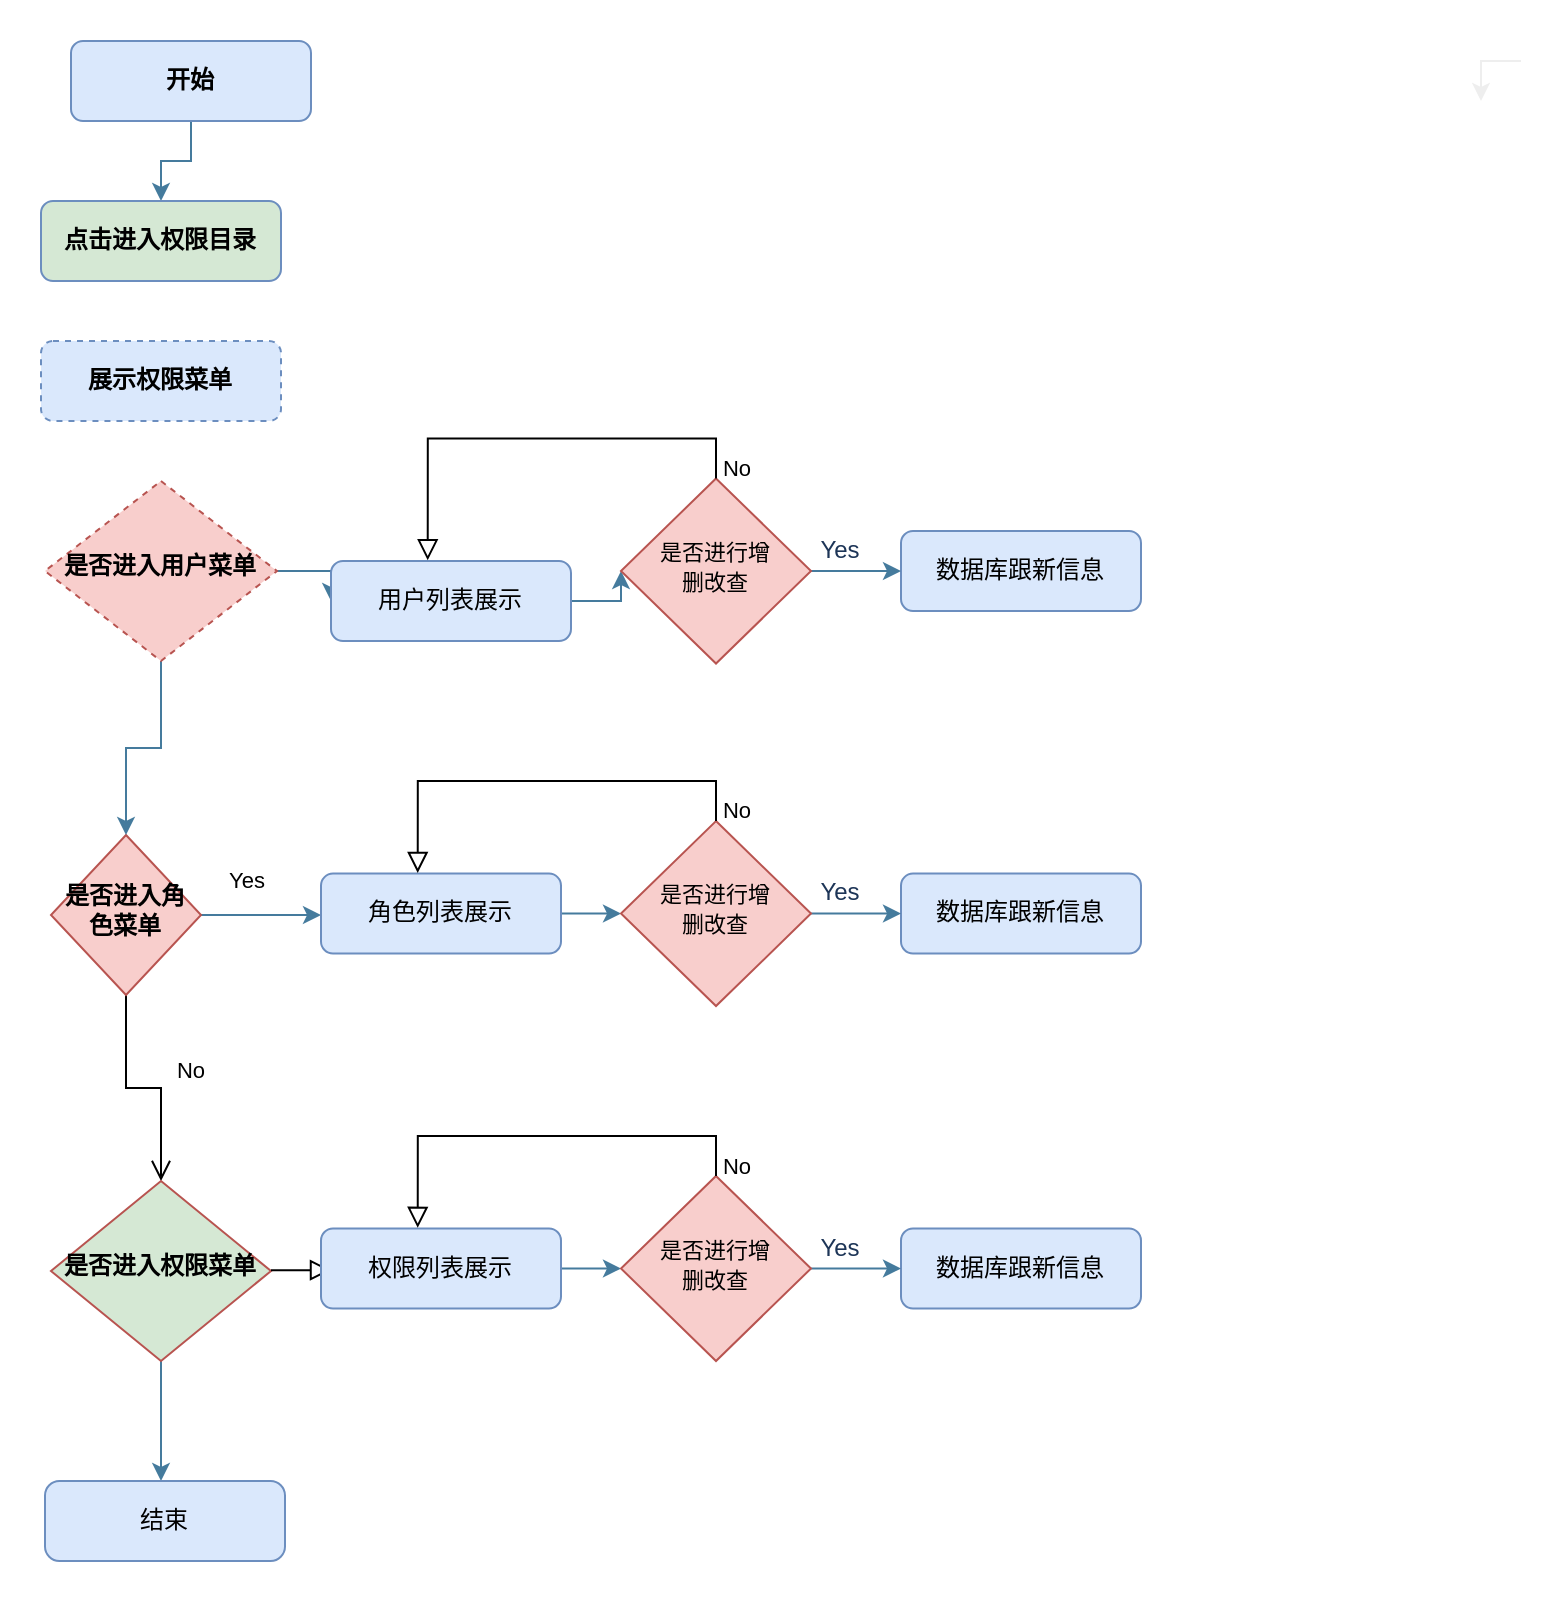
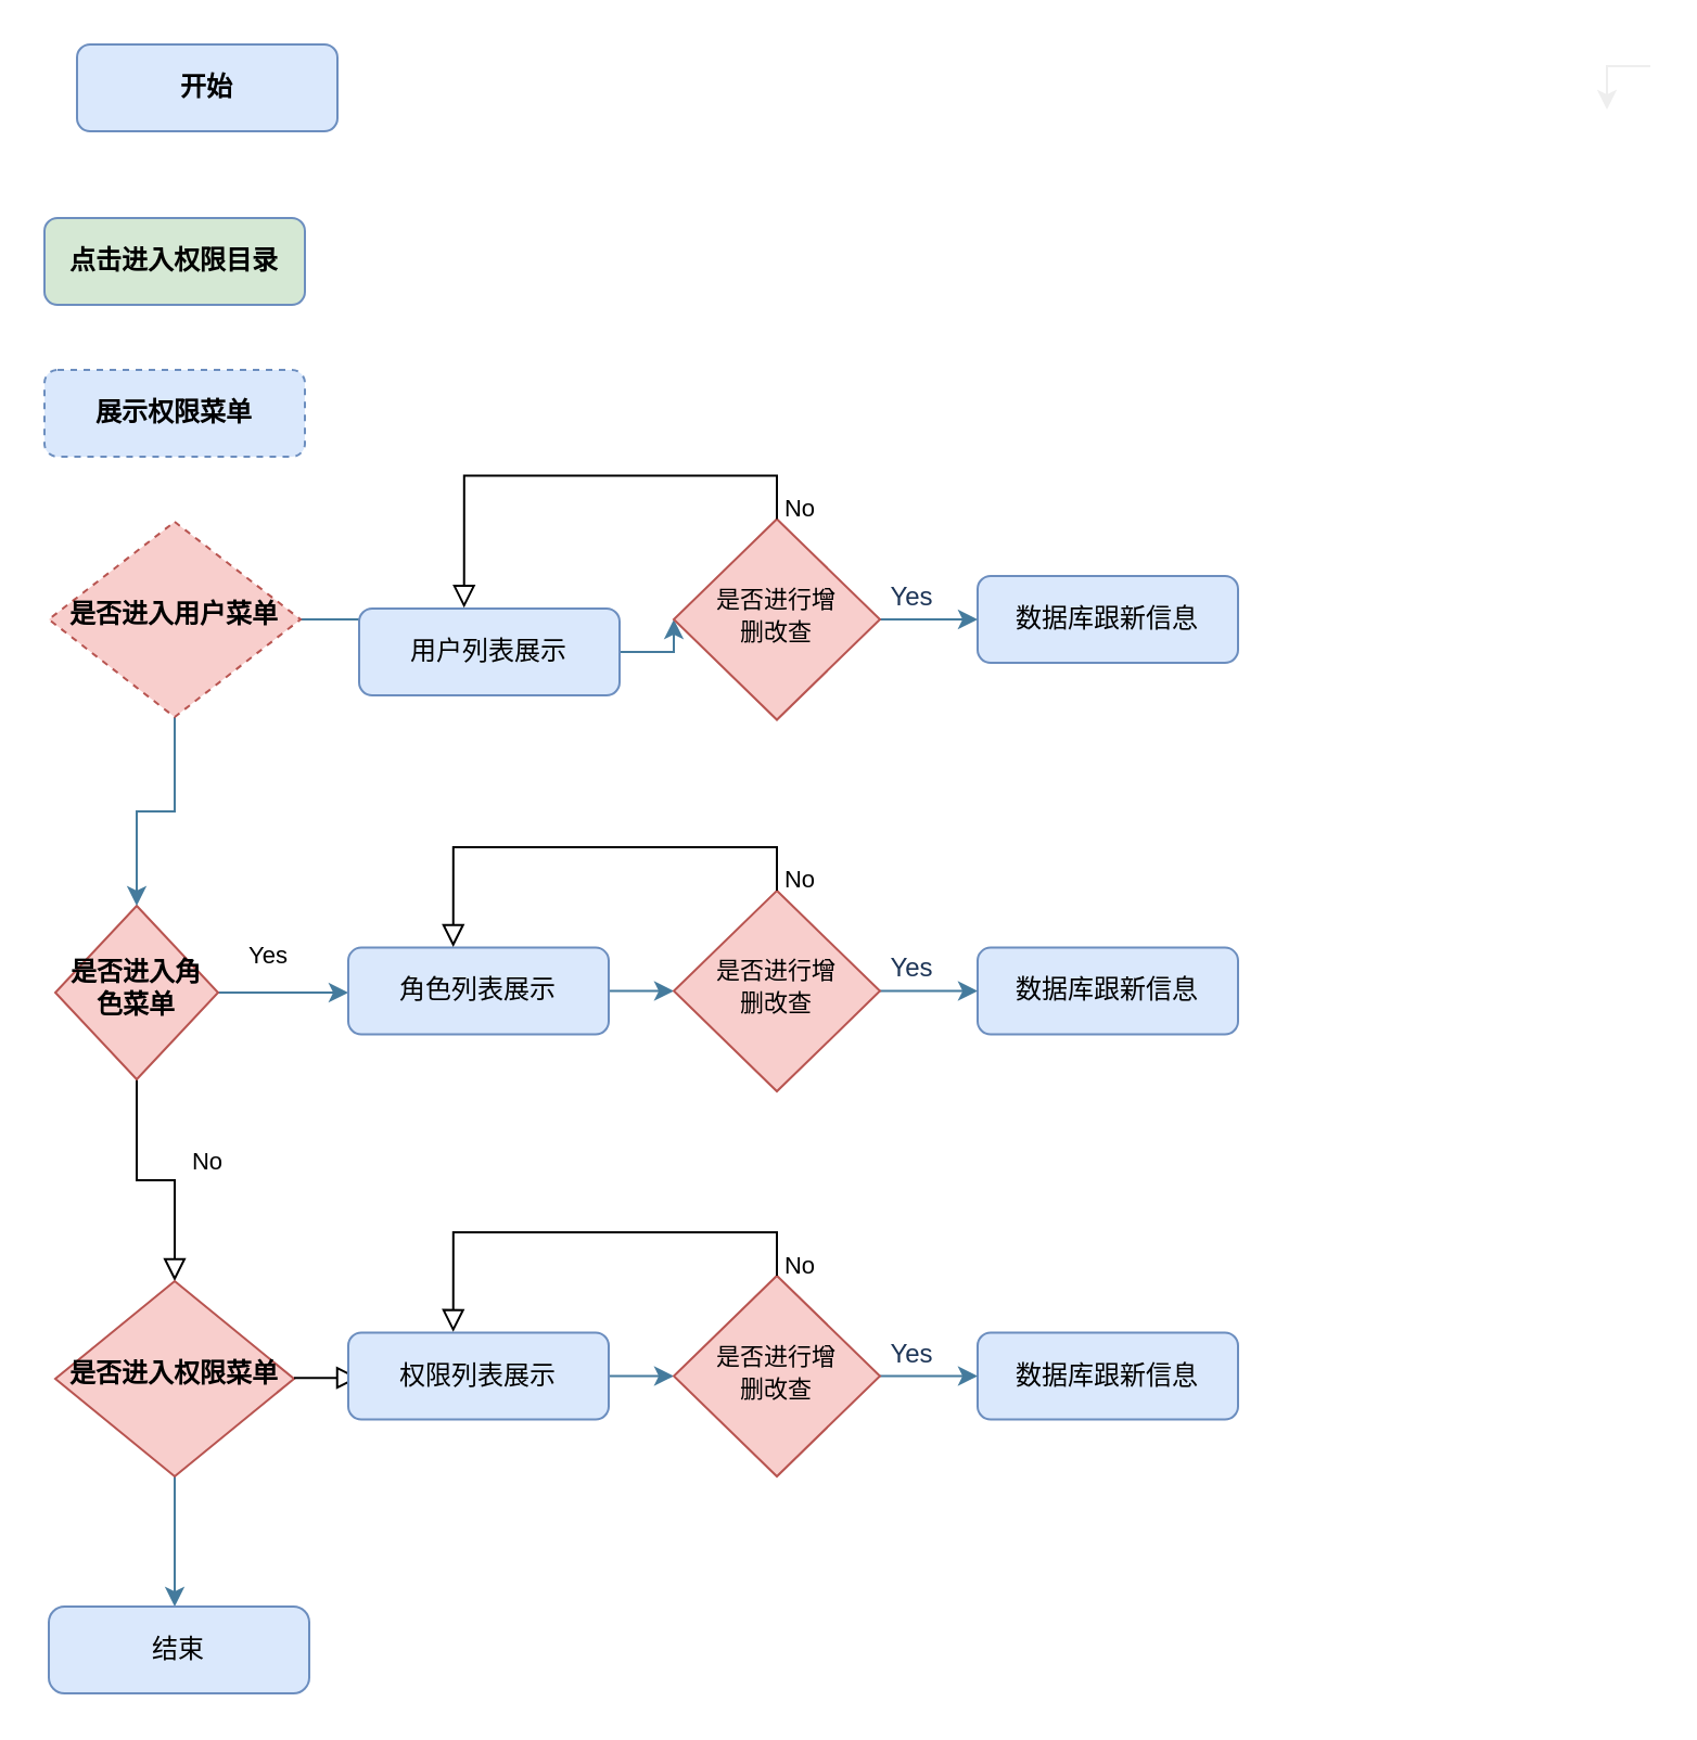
- <mxCell id="3" style="edgeStyle=orthogonalEdgeStyle;rounded=0;orthogonalLoop=1;jettySize=auto;html=1;exitX=0.5;exitY=1;exitDx=0;exitDy=0;strokeColor=#457B9D;fontColor=#1D3557;fillColor=#A8DADC;" edge="1" parent="1" source="4" target="8"><mxGeometry relative="1" as="geometry" /></mxCell>
- <mxCell id="11" style="edgeStyle=orthogonalEdgeStyle;rounded=0;orthogonalLoop=1;jettySize=auto;html=1;exitX=1;exitY=0.5;exitDx=0;exitDy=0;entryX=0;entryY=0.5;entryDx=0;entryDy=0;strokeColor=#457B9D;fontColor=#1D3557;fillColor=#A8DADC;" edge="1" parent="1" source="12" target="15"><mxGeometry relative="1" as="geometry" /></mxCell>
+ <mxCell id="11" style="edgeStyle=orthogonalEdgeStyle;rounded=0;orthogonalLoop=1;jettySize=auto;html=1;exitX=1;exitY=0.5;exitDx=0;exitDy=0;entryX=0;entryY=0.5;entryDx=0;entryDy=0;strokeColor=#457B9D;fontColor=#1D3557;fillColor=#A8DADC;endArrow=none;" edge="1" parent="1" source="12" target="15"><mxGeometry relative="1" as="geometry" /></mxCell>
- <mxCell id="5" value="Yes" style="rounded=0;html=1;jettySize=auto;orthogonalLoop=1;fontSize=11;endArrow=open;endFill=0;endSize=8;strokeWidth=1;shadow=0;labelBackgroundColor=none;edgeStyle=orthogonalEdgeStyle;entryX=0.5;entryY=0;entryDx=0;entryDy=0;" edge="1" parent="1" source="7" target="20"><mxGeometry x="-1" y="83" relative="1" as="geometry"><mxPoint x="-23" y="-57" as="offset" /><mxPoint x="80" y="520" as="targetPoint" /></mxGeometry></mxCell>
+ <mxCell id="5" value="Yes" style="rounded=0;html=1;jettySize=auto;orthogonalLoop=1;fontSize=11;endArrow=block;endFill=0;endSize=8;strokeWidth=1;shadow=0;labelBackgroundColor=none;edgeStyle=orthogonalEdgeStyle;entryX=0.5;entryY=0;entryDx=0;entryDy=0;" edge="1" parent="1" source="7" target="20"><mxGeometry x="-1" y="83" relative="1" as="geometry"><mxPoint x="-23" y="-57" as="offset" /><mxPoint x="80" y="520" as="targetPoint" /></mxGeometry></mxCell>
- <mxCell id="20" value="&lt;b&gt;是否进入权限菜单&lt;/b&gt;" style="rhombus;whiteSpace=wrap;html=1;shadow=0;fontFamily=Helvetica;fontSize=12;align=center;strokeWidth=1;spacing=6;spacingTop=-4;fillColor=#d5e8d4;strokeColor=#b85450;" vertex="1" parent="1"><mxGeometry x="25" y="590" width="110" height="90" as="geometry" /></mxCell>
+ <mxCell id="20" value="&lt;b&gt;是否进入权限菜单&lt;/b&gt;" style="rhombus;whiteSpace=wrap;html=1;shadow=0;fontFamily=Helvetica;fontSize=12;align=center;strokeWidth=1;spacing=6;spacingTop=-4;fillColor=#f8cecc;strokeColor=#b85450;" vertex="1" parent="1"><mxGeometry x="25" y="590" width="110" height="90" as="geometry" /></mxCell>
